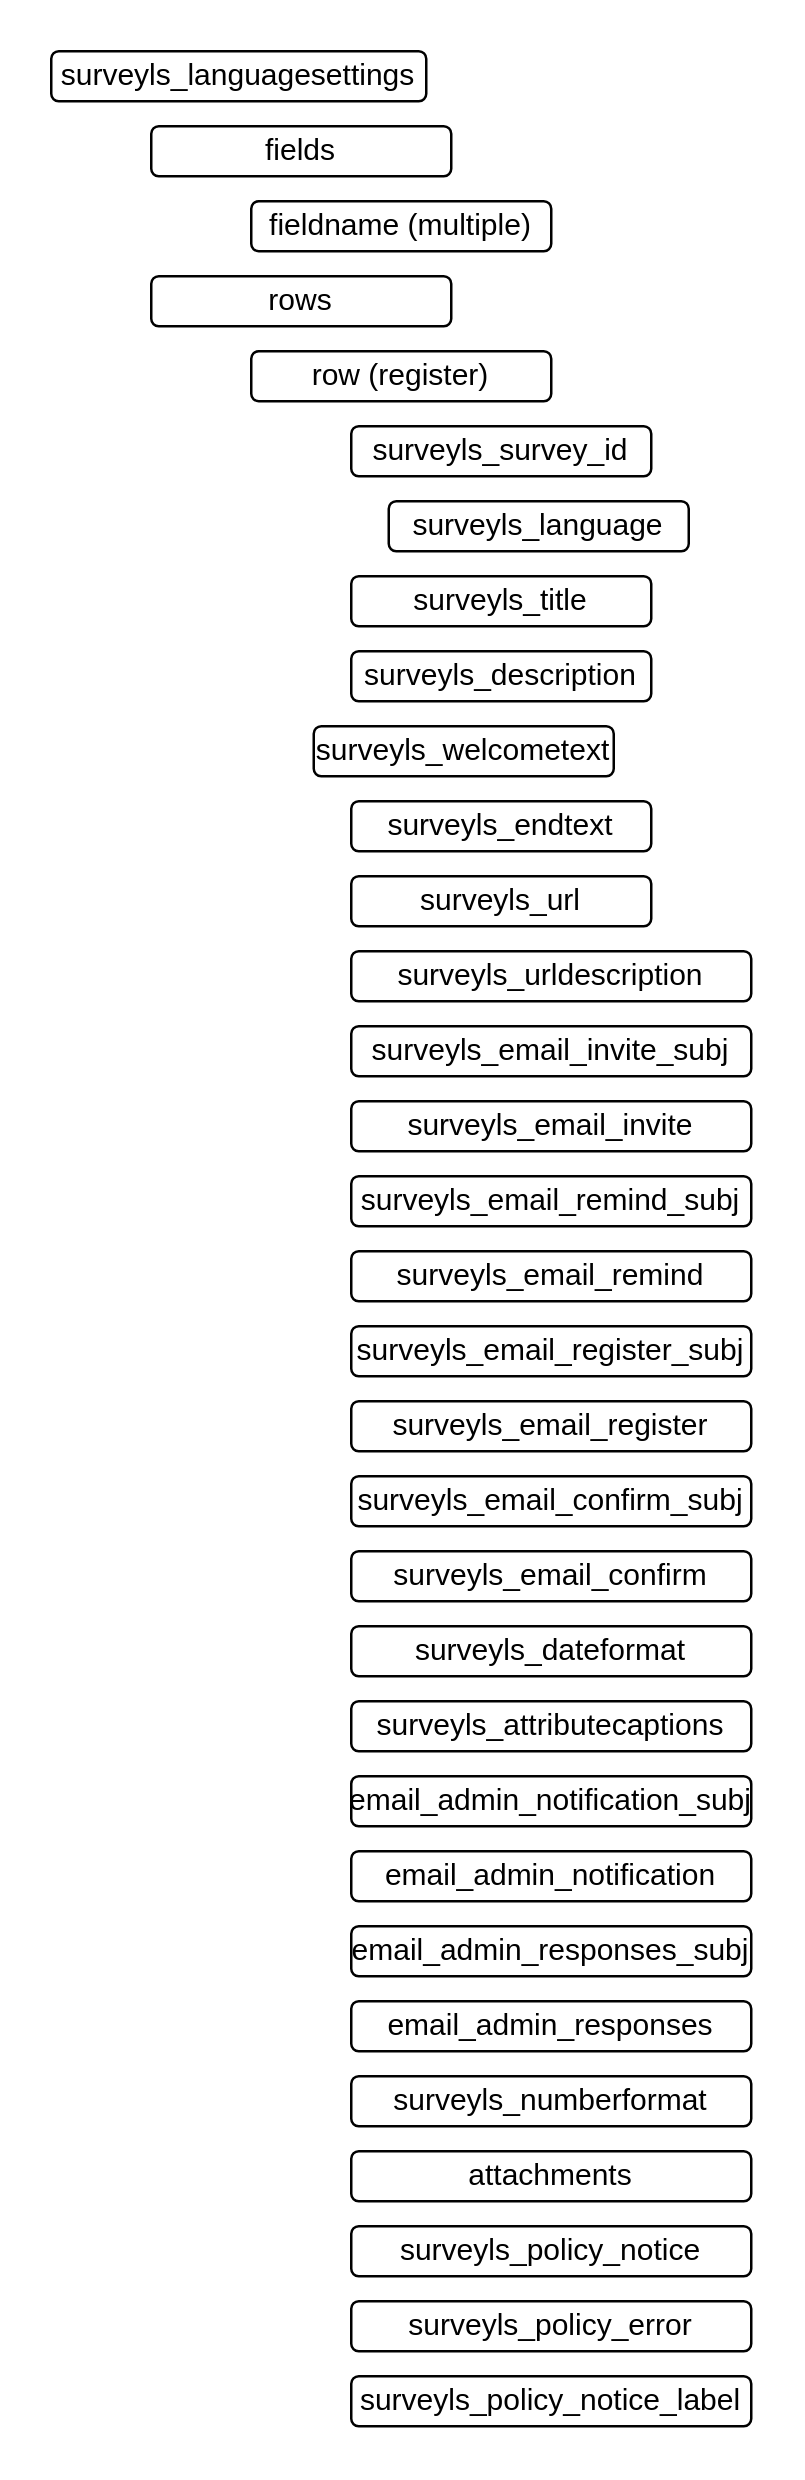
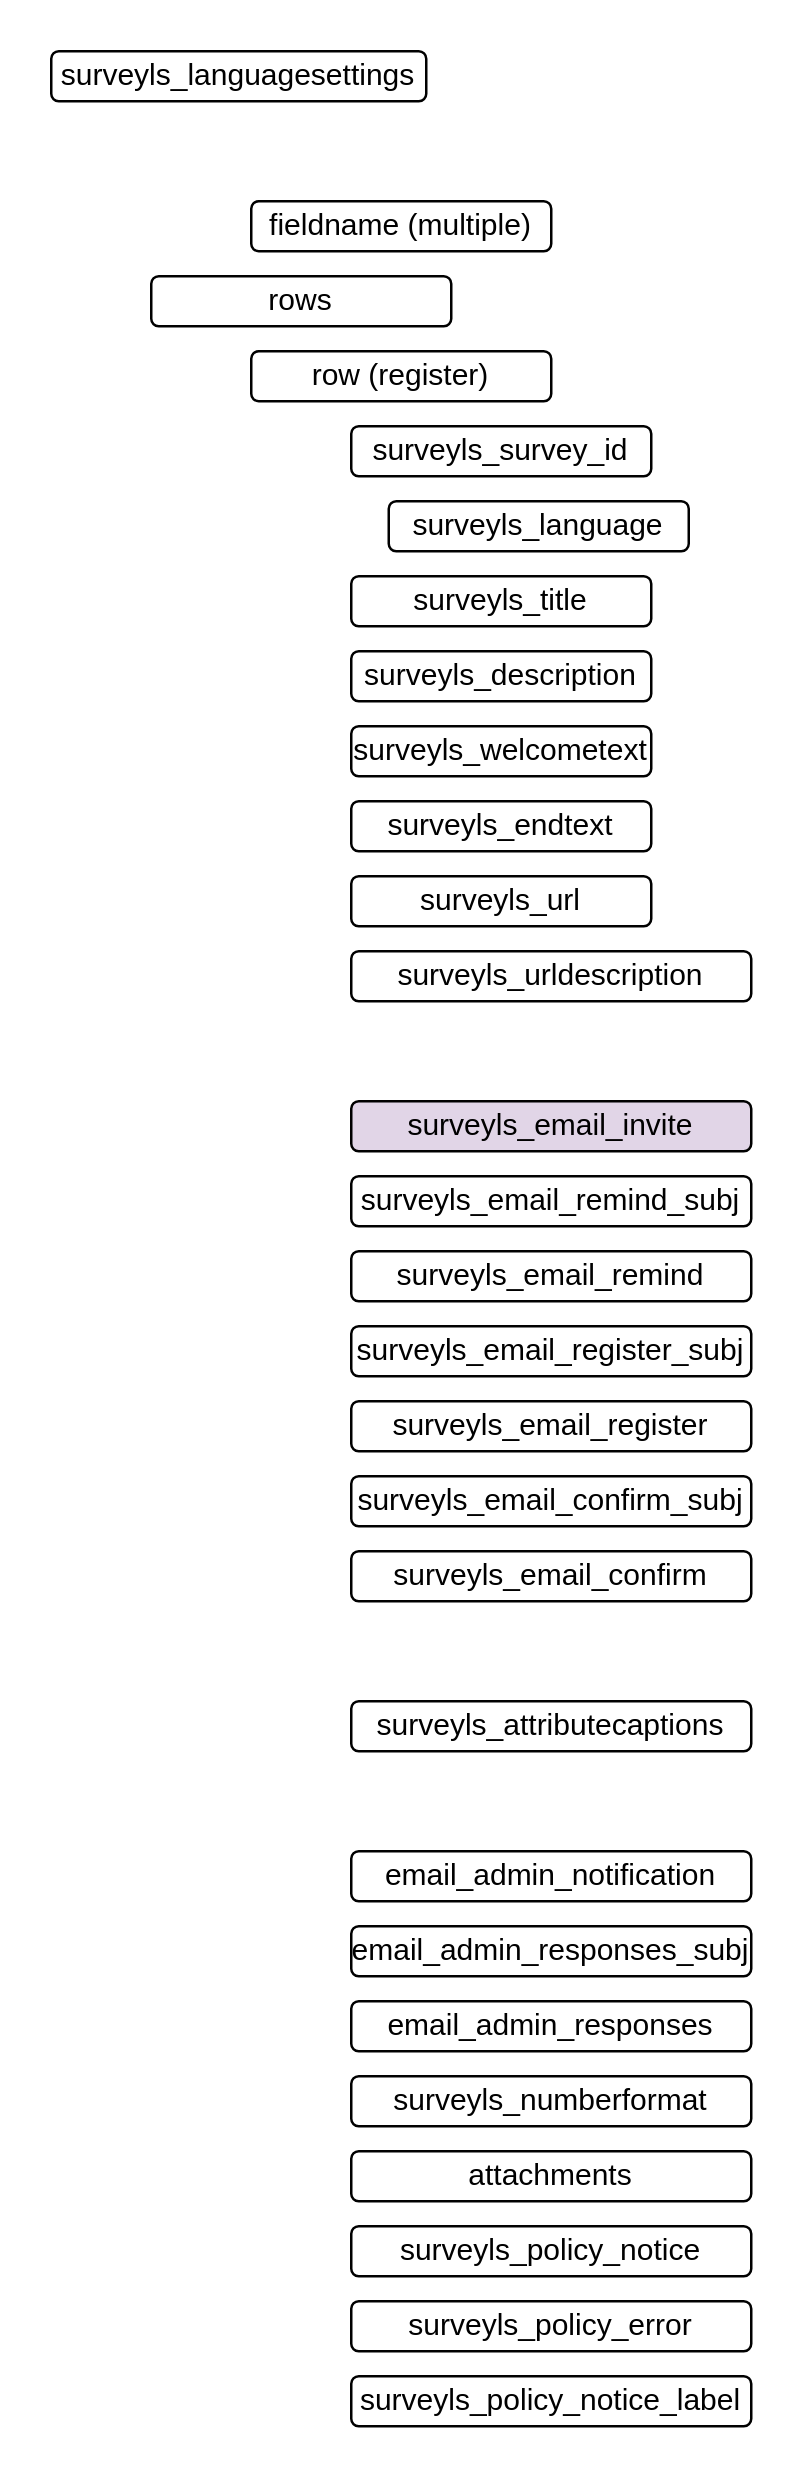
- <mxCell id="3" value="fields" style="rounded=1;whiteSpace=wrap;html=1;" parent="1" vertex="1"><mxGeometry x="60" y="50" width="120" height="20" as="geometry" /></mxCell>
- <mxCell id="24" value="surveyls_welcometext" style="rounded=1;whiteSpace=wrap;html=1;" parent="1" vertex="1"><mxGeometry x="125" y="290" width="120" height="20" as="geometry" /></mxCell>
+ <mxCell id="24" value="surveyls_welcometext" style="rounded=1;whiteSpace=wrap;html=1;" parent="1" vertex="1"><mxGeometry x="140" y="290" width="120" height="20" as="geometry" /></mxCell>
- <mxCell id="21" value="surveyls_email_invite_subj" style="rounded=1;whiteSpace=wrap;html=1;" parent="1" vertex="1"><mxGeometry x="140" y="410" width="160" height="20" as="geometry" /></mxCell>
- <mxCell id="20" value="surveyls_email_invite" style="rounded=1;whiteSpace=wrap;html=1;" parent="1" vertex="1"><mxGeometry x="140" y="440" width="160" height="20" as="geometry" /></mxCell>
+ <mxCell id="20" value="surveyls_email_invite" style="rounded=1;whiteSpace=wrap;html=1;fillColor=#e1d5e7;" parent="1" vertex="1"><mxGeometry x="140" y="440" width="160" height="20" as="geometry" /></mxCell>
- <mxCell id="13" value="surveyls_dateformat" style="rounded=1;whiteSpace=wrap;html=1;" parent="1" vertex="1"><mxGeometry x="140" y="650" width="160" height="20" as="geometry" /></mxCell>
- <mxCell id="25" value="email_admin_notification_subj" style="rounded=1;whiteSpace=wrap;html=1;" parent="1" vertex="1"><mxGeometry x="140" y="710" width="160" height="20" as="geometry" /></mxCell>
